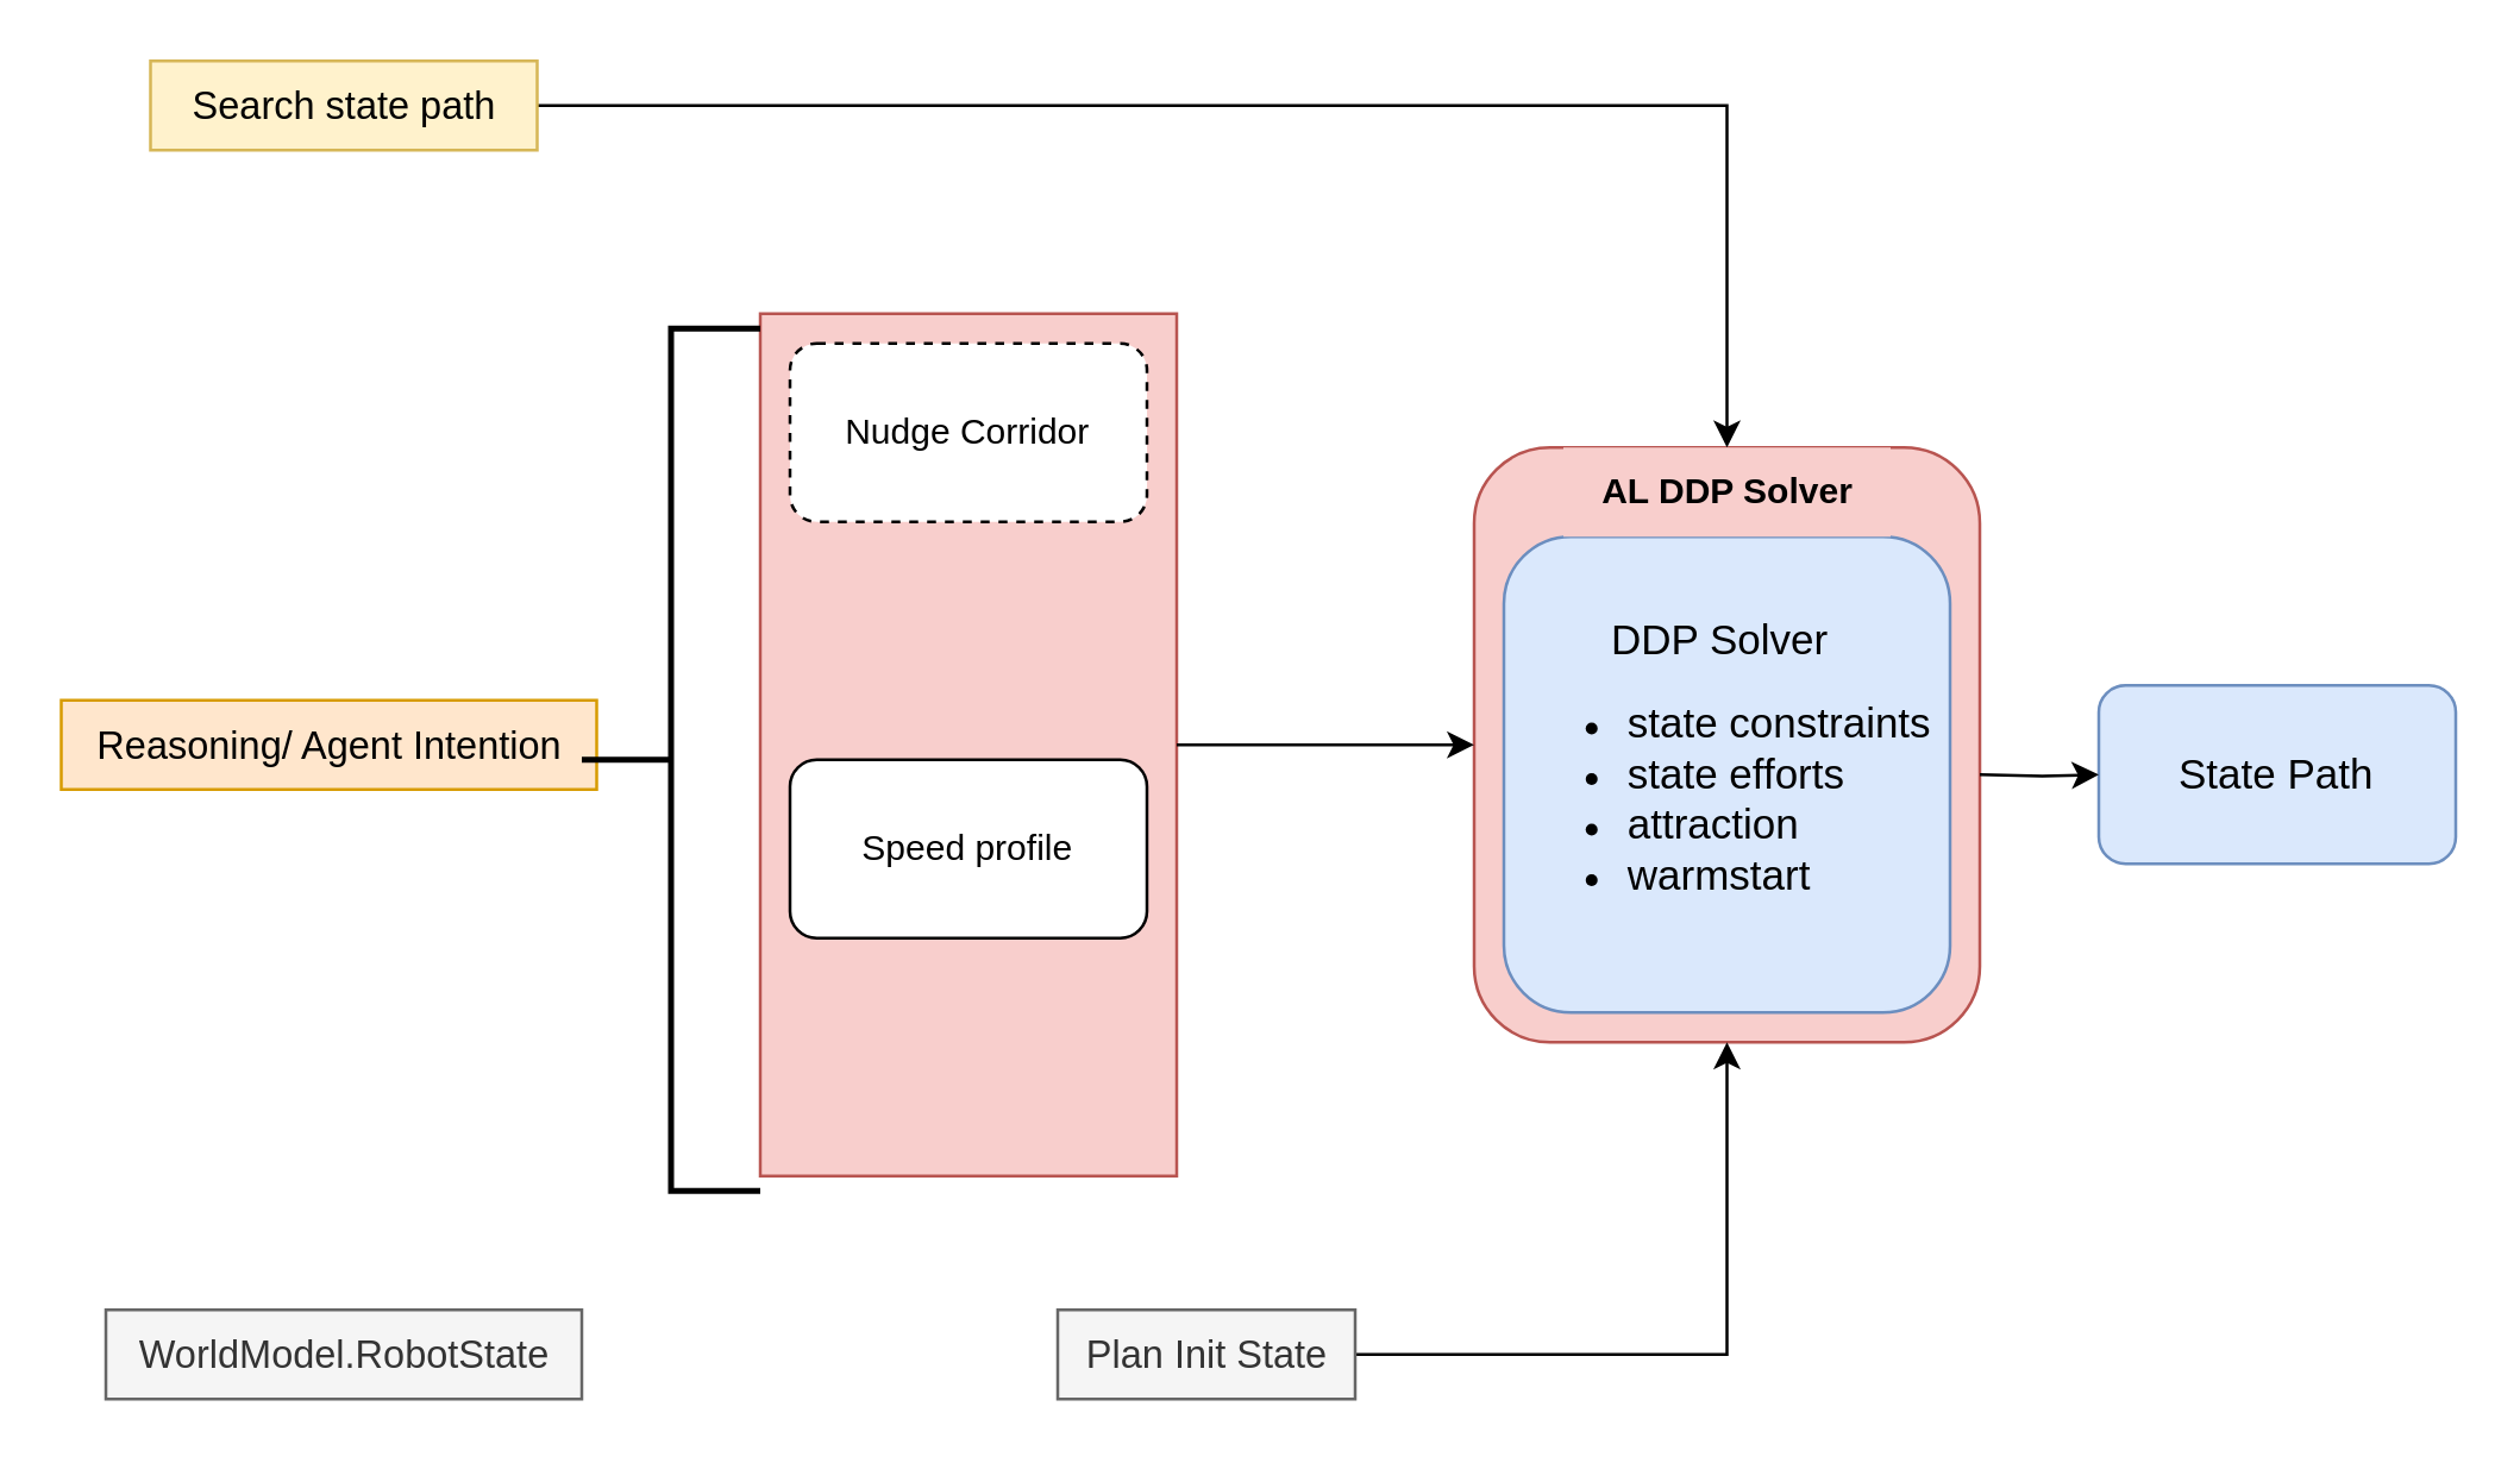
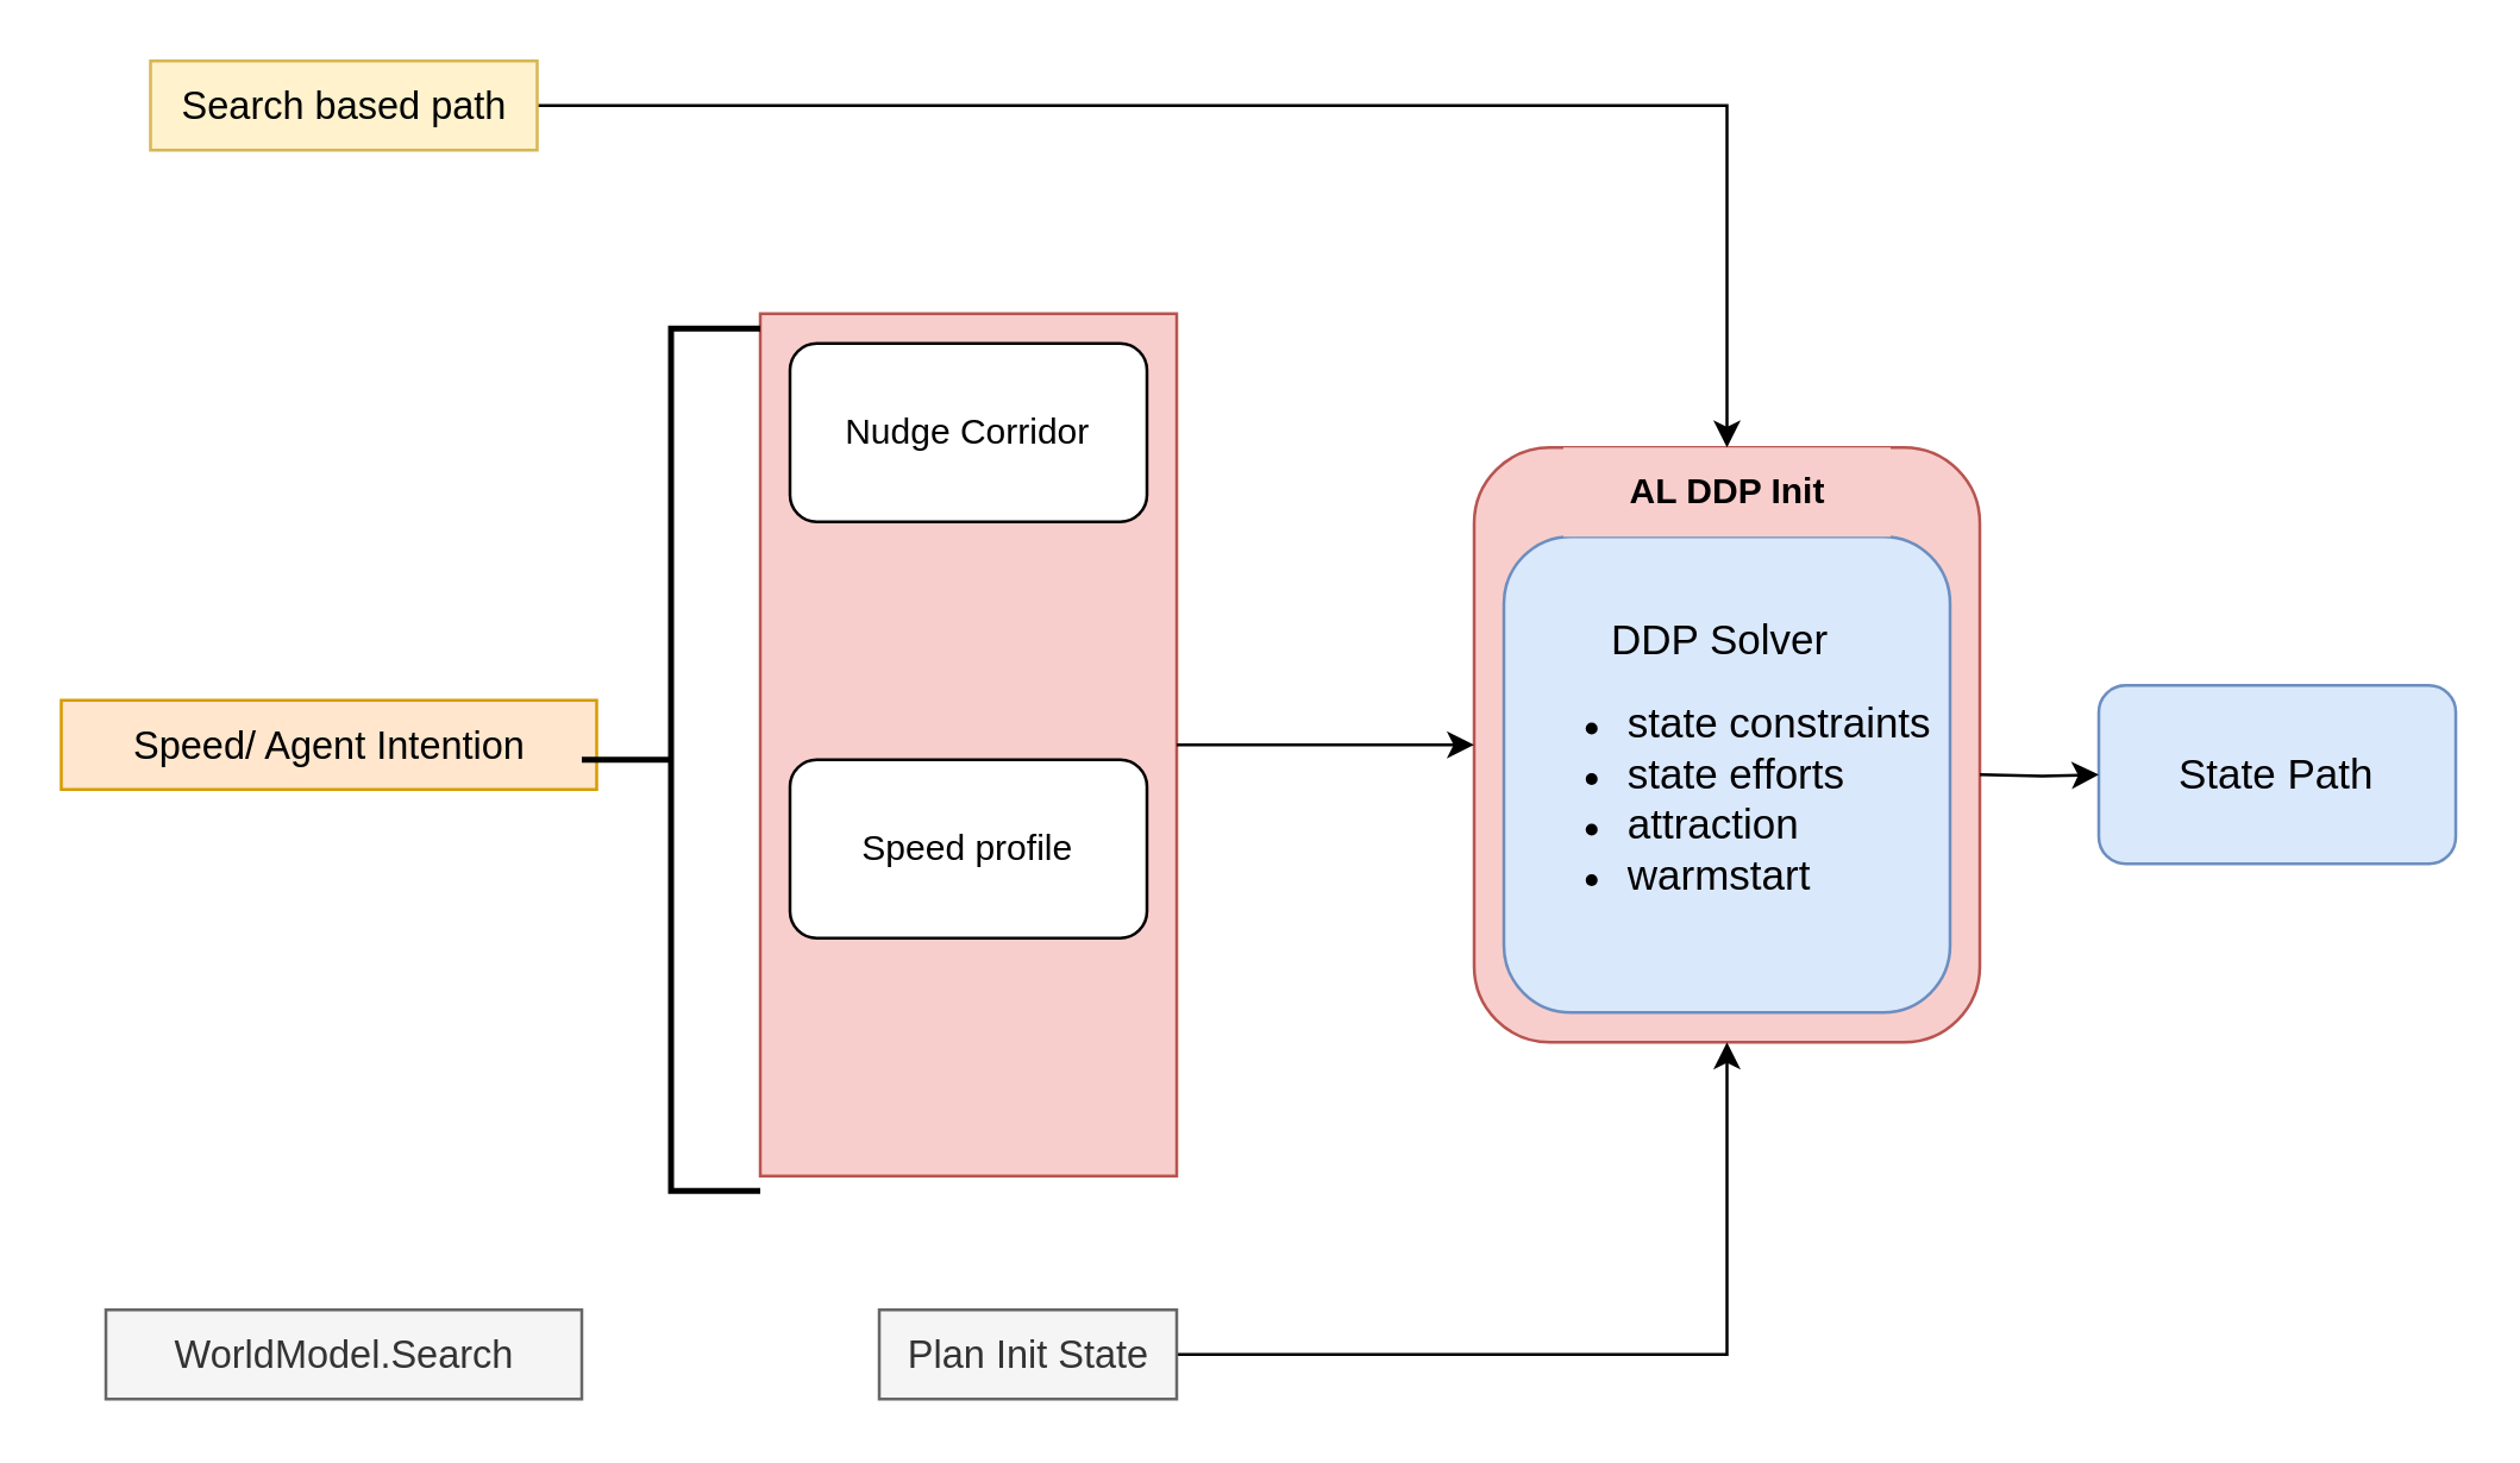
- <mxCell id="5" value="Search state path" style="text;html=1;align=center;verticalAlign=middle;resizable=0;points=[];autosize=1;strokeColor=#d6b656;fillColor=#fff2cc;fontSize=13;" parent="1" vertex="1"><mxGeometry x="50" y="20" width="130" height="30" as="geometry" /></mxCell>
+ <mxCell id="5" value="Search based path" style="text;html=1;align=center;verticalAlign=middle;resizable=0;points=[];autosize=1;strokeColor=#d6b656;fillColor=#fff2cc;fontSize=13;" parent="1" vertex="1"><mxGeometry x="50" y="20" width="130" height="30" as="geometry" /></mxCell>
- <mxCell id="14" value="Nudge Corridor" style="rounded=1;whiteSpace=wrap;html=1;dashed=1;" parent="1" vertex="1"><mxGeometry x="265" y="115" width="120" height="60" as="geometry" /></mxCell>
+ <mxCell id="14" value="Nudge Corridor" style="rounded=1;whiteSpace=wrap;html=1;" parent="1" vertex="1"><mxGeometry x="265" y="115" width="120" height="60" as="geometry" /></mxCell>
- <mxCell id="16" value="&lt;b&gt;AL DDP Solver&lt;/b&gt;" style="text;html=1;align=center;verticalAlign=middle;resizable=0;points=[];autosize=1;strokeColor=none;fillColor=#f8cecc;" vertex="1" parent="1"><mxGeometry x="525" y="150" width="110" height="30" as="geometry" /></mxCell>
+ <mxCell id="16" value="&lt;b&gt;AL DDP Init&lt;/b&gt;" style="text;html=1;align=center;verticalAlign=middle;resizable=0;points=[];autosize=1;strokeColor=none;fillColor=#f8cecc;" vertex="1" parent="1"><mxGeometry x="525" y="150" width="110" height="30" as="geometry" /></mxCell>
- <mxCell id="3" value="Reasoning/ Agent Intention" style="text;html=1;align=center;verticalAlign=middle;resizable=0;points=[];autosize=1;strokeColor=#d79b00;fillColor=#ffe6cc;fontSize=13;" parent="1" vertex="1"><mxGeometry x="20" y="235" width="180" height="30" as="geometry" /></mxCell>
+ <mxCell id="3" value="Speed/ Agent Intention" style="text;html=1;align=center;verticalAlign=middle;resizable=0;points=[];autosize=1;strokeColor=#d79b00;fillColor=#ffe6cc;fontSize=13;" parent="1" vertex="1"><mxGeometry x="20" y="235" width="180" height="30" as="geometry" /></mxCell>
- <mxCell id="6" value="WorldModel.RobotState" style="text;html=1;align=center;verticalAlign=middle;resizable=0;points=[];autosize=1;strokeColor=#666666;fillColor=#f5f5f5;fontColor=#333333;fontSize=13;" parent="1" vertex="1"><mxGeometry x="35" y="440" width="160" height="30" as="geometry" /></mxCell>
+ <mxCell id="6" value="WorldModel.Search" style="text;html=1;align=center;verticalAlign=middle;resizable=0;points=[];autosize=1;strokeColor=#666666;fillColor=#f5f5f5;fontColor=#333333;fontSize=13;" parent="1" vertex="1"><mxGeometry x="35" y="440" width="160" height="30" as="geometry" /></mxCell>
- <mxCell id="8" value="Plan Init State" style="text;html=1;align=center;verticalAlign=middle;resizable=0;points=[];autosize=1;strokeColor=#666666;fillColor=#f5f5f5;fontColor=#333333;fontSize=13;" parent="1" vertex="1"><mxGeometry x="355" y="440" width="100" height="30" as="geometry" /></mxCell>
+ <mxCell id="8" value="Plan Init State" style="text;html=1;align=center;verticalAlign=middle;resizable=0;points=[];autosize=1;strokeColor=#666666;fillColor=#f5f5f5;fontColor=#333333;fontSize=13;" parent="1" vertex="1"><mxGeometry x="295" y="440" width="100" height="30" as="geometry" /></mxCell>
